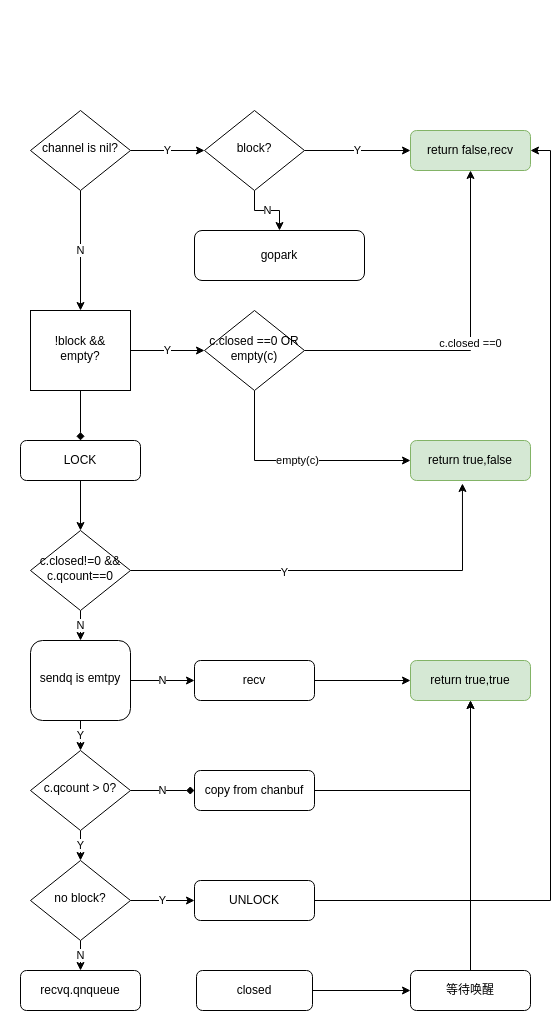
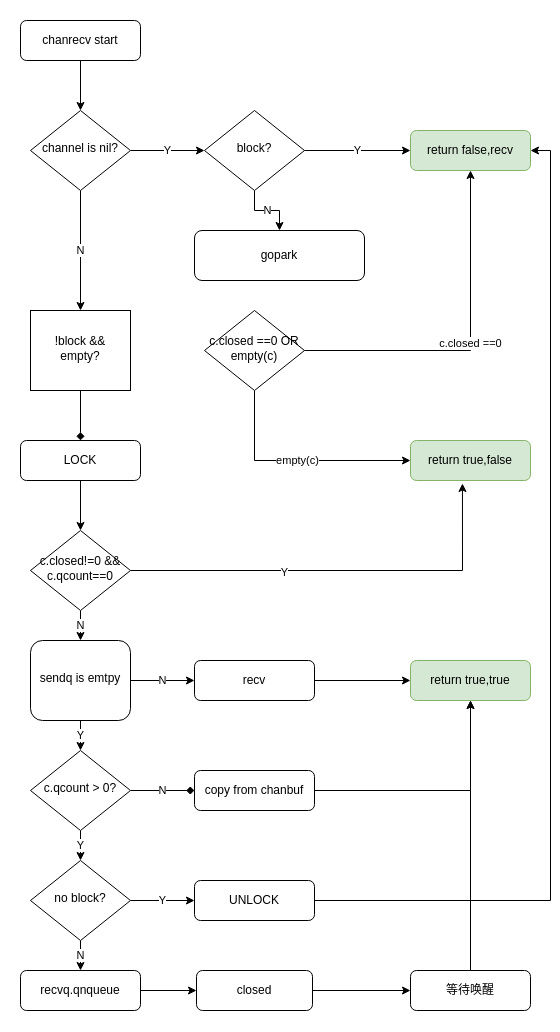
+ <mxCell id="3" value="chanrecv start" style="rounded=1;whiteSpace=wrap;html=1;fontSize=12;glass=0;strokeWidth=1;shadow=0;" parent="1" vertex="1"><mxGeometry x="20" y="20" width="120" height="40" as="geometry" /></mxCell>
+ <mxCell id="2" style="edgeStyle=orthogonalEdgeStyle;rounded=0;orthogonalLoop=1;jettySize=auto;html=1;" edge="1" parent="1" source="3" target="6"><mxGeometry relative="1" as="geometry" /></mxCell>
- <mxCell id="12" value="Y" style="edgeStyle=orthogonalEdgeStyle;rounded=0;orthogonalLoop=1;jettySize=auto;html=1;" edge="1" parent="1" source="14" target="17"><mxGeometry relative="1" as="geometry" /></mxCell>
+ <mxCell id="41" style="edgeStyle=orthogonalEdgeStyle;rounded=0;orthogonalLoop=1;jettySize=auto;html=1;" edge="1" parent="1" source="42" target="44"><mxGeometry relative="1" as="geometry" /></mxCell>
